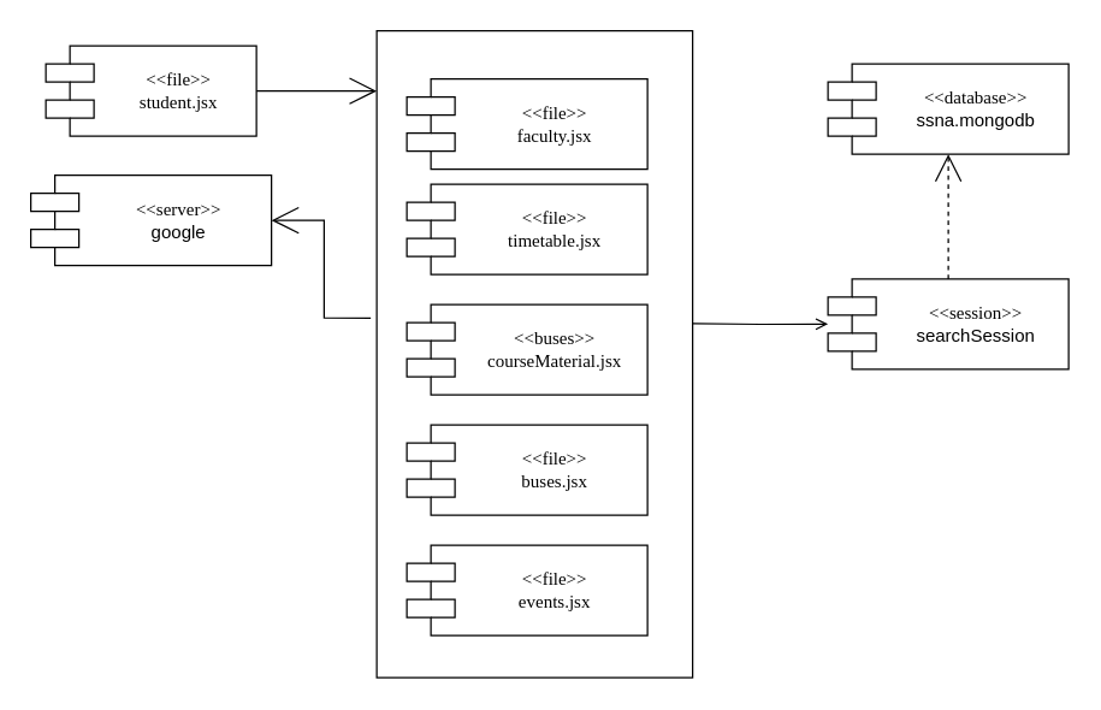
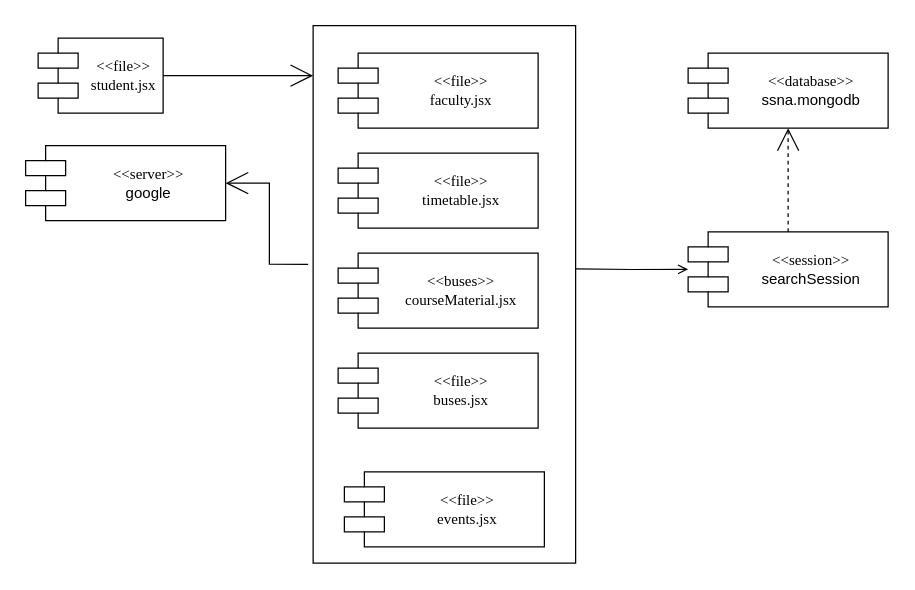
- <mxCell id="3" value="&lt;div style=&quot;&quot;&gt;&lt;span style=&quot;background-color: initial;&quot;&gt;&amp;lt;&amp;lt;file&amp;gt;&amp;gt;&lt;/span&gt;&lt;/div&gt;&lt;div style=&quot;&quot;&gt;&lt;span style=&quot;background-color: initial;&quot;&gt;student.jsx&lt;/span&gt;&lt;/div&gt;" style="shape=component;align=center;spacingLeft=36;rounded=0;shadow=0;comic=0;labelBackgroundColor=none;strokeWidth=1;fontFamily=Verdana;fontSize=12;html=1;movable=1;resizable=1;rotatable=1;deletable=1;editable=1;locked=0;connectable=1;" vertex="1" parent="1"><mxGeometry x="30" y="30" width="140" height="60" as="geometry" /></mxCell>
+ <mxCell id="3" value="&lt;div style=&quot;&quot;&gt;&lt;span style=&quot;background-color: initial;&quot;&gt;&amp;lt;&amp;lt;file&amp;gt;&amp;gt;&lt;/span&gt;&lt;/div&gt;&lt;div style=&quot;&quot;&gt;&lt;span style=&quot;background-color: initial;&quot;&gt;student.jsx&lt;/span&gt;&lt;/div&gt;" style="shape=component;align=center;spacingLeft=36;rounded=0;shadow=0;comic=0;labelBackgroundColor=none;strokeWidth=1;fontFamily=Verdana;fontSize=12;html=1;movable=1;resizable=1;rotatable=1;deletable=1;editable=1;locked=0;connectable=1;" vertex="1" parent="1"><mxGeometry x="30" y="30" width="100" height="60" as="geometry" /></mxCell>
- <mxCell id="5" value="&lt;div style=&quot;&quot;&gt;&lt;span style=&quot;background-color: initial;&quot;&gt;&amp;lt;&amp;lt;file&amp;gt;&amp;gt;&lt;/span&gt;&lt;/div&gt;&lt;div style=&quot;&quot;&gt;&lt;span style=&quot;background-color: initial;&quot;&gt;faculty.jsx&lt;/span&gt;&lt;/div&gt;" style="shape=component;align=center;spacingLeft=36;rounded=0;shadow=0;comic=0;labelBackgroundColor=none;strokeWidth=1;fontFamily=Verdana;fontSize=12;html=1;" vertex="1" parent="1"><mxGeometry x="270" y="52" width="160" height="60" as="geometry" /></mxCell>
+ <mxCell id="5" value="&lt;div style=&quot;&quot;&gt;&lt;span style=&quot;background-color: initial;&quot;&gt;&amp;lt;&amp;lt;file&amp;gt;&amp;gt;&lt;/span&gt;&lt;/div&gt;&lt;div style=&quot;&quot;&gt;&lt;span style=&quot;background-color: initial;&quot;&gt;faculty.jsx&lt;/span&gt;&lt;/div&gt;" style="shape=component;align=center;spacingLeft=36;rounded=0;shadow=0;comic=0;labelBackgroundColor=none;strokeWidth=1;fontFamily=Verdana;fontSize=12;html=1;" vertex="1" parent="1"><mxGeometry x="270" y="42" width="160" height="60" as="geometry" /></mxCell>
- <mxCell id="9" value="&lt;div style=&quot;&quot;&gt;&lt;span style=&quot;background-color: initial;&quot;&gt;&amp;lt;&amp;lt;file&amp;gt;&amp;gt;&lt;/span&gt;&lt;/div&gt;&lt;div style=&quot;&quot;&gt;&lt;span style=&quot;background-color: initial;&quot;&gt;events.jsx&lt;/span&gt;&lt;/div&gt;" style="shape=component;align=center;spacingLeft=36;rounded=0;shadow=0;comic=0;labelBackgroundColor=none;strokeWidth=1;fontFamily=Verdana;fontSize=12;html=1;" vertex="1" parent="1"><mxGeometry x="270" y="362" width="160" height="60" as="geometry" /></mxCell>
+ <mxCell id="9" value="&lt;div style=&quot;&quot;&gt;&lt;span style=&quot;background-color: initial;&quot;&gt;&amp;lt;&amp;lt;file&amp;gt;&amp;gt;&lt;/span&gt;&lt;/div&gt;&lt;div style=&quot;&quot;&gt;&lt;span style=&quot;background-color: initial;&quot;&gt;events.jsx&lt;/span&gt;&lt;/div&gt;" style="shape=component;align=center;spacingLeft=36;rounded=0;shadow=0;comic=0;labelBackgroundColor=none;strokeWidth=1;fontFamily=Verdana;fontSize=12;html=1;" vertex="1" parent="1"><mxGeometry x="275" y="377" width="160" height="60" as="geometry" /></mxCell>
